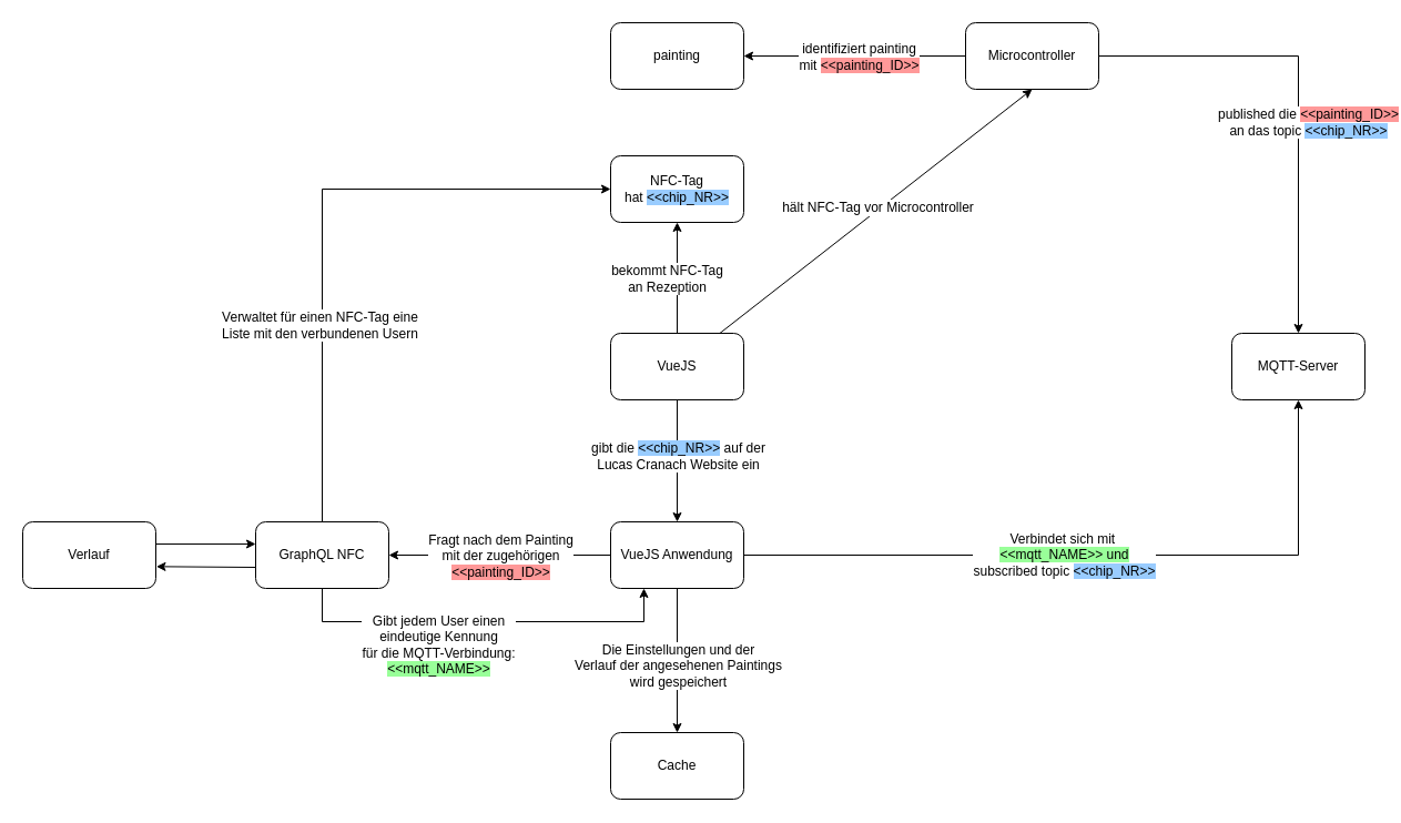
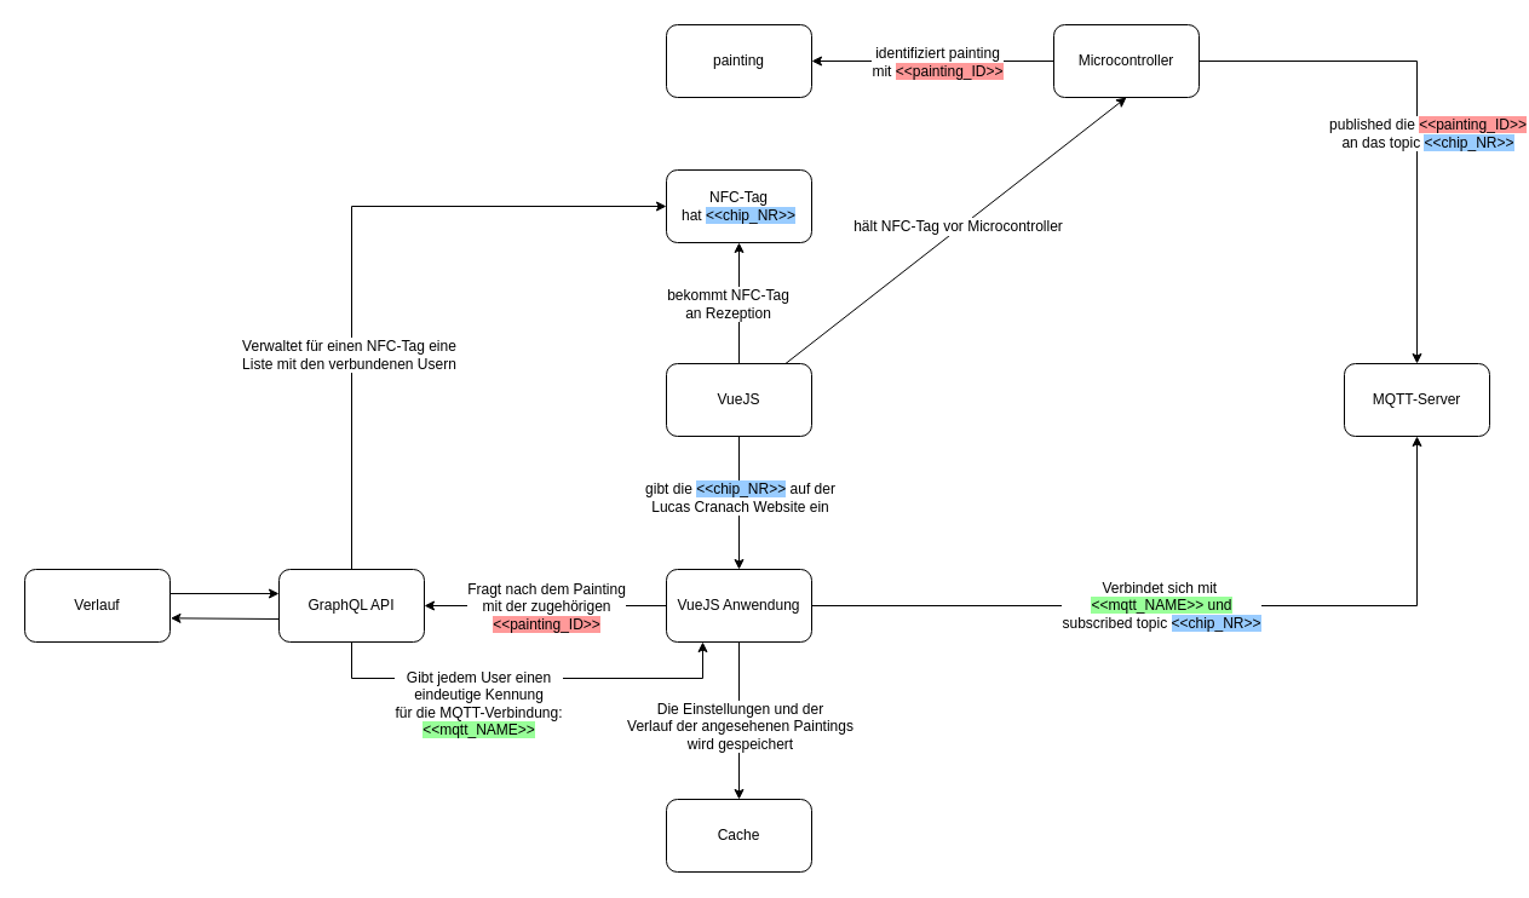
- <mxCell id="29" value="GraphQL NFC" style="rounded=1;whiteSpace=wrap;html=1;" vertex="1" parent="1"><mxGeometry x="230" y="470" width="120" height="60" as="geometry" /></mxCell>
+ <mxCell id="29" value="GraphQL API" style="rounded=1;whiteSpace=wrap;html=1;" vertex="1" parent="1"><mxGeometry x="230" y="470" width="120" height="60" as="geometry" /></mxCell>
